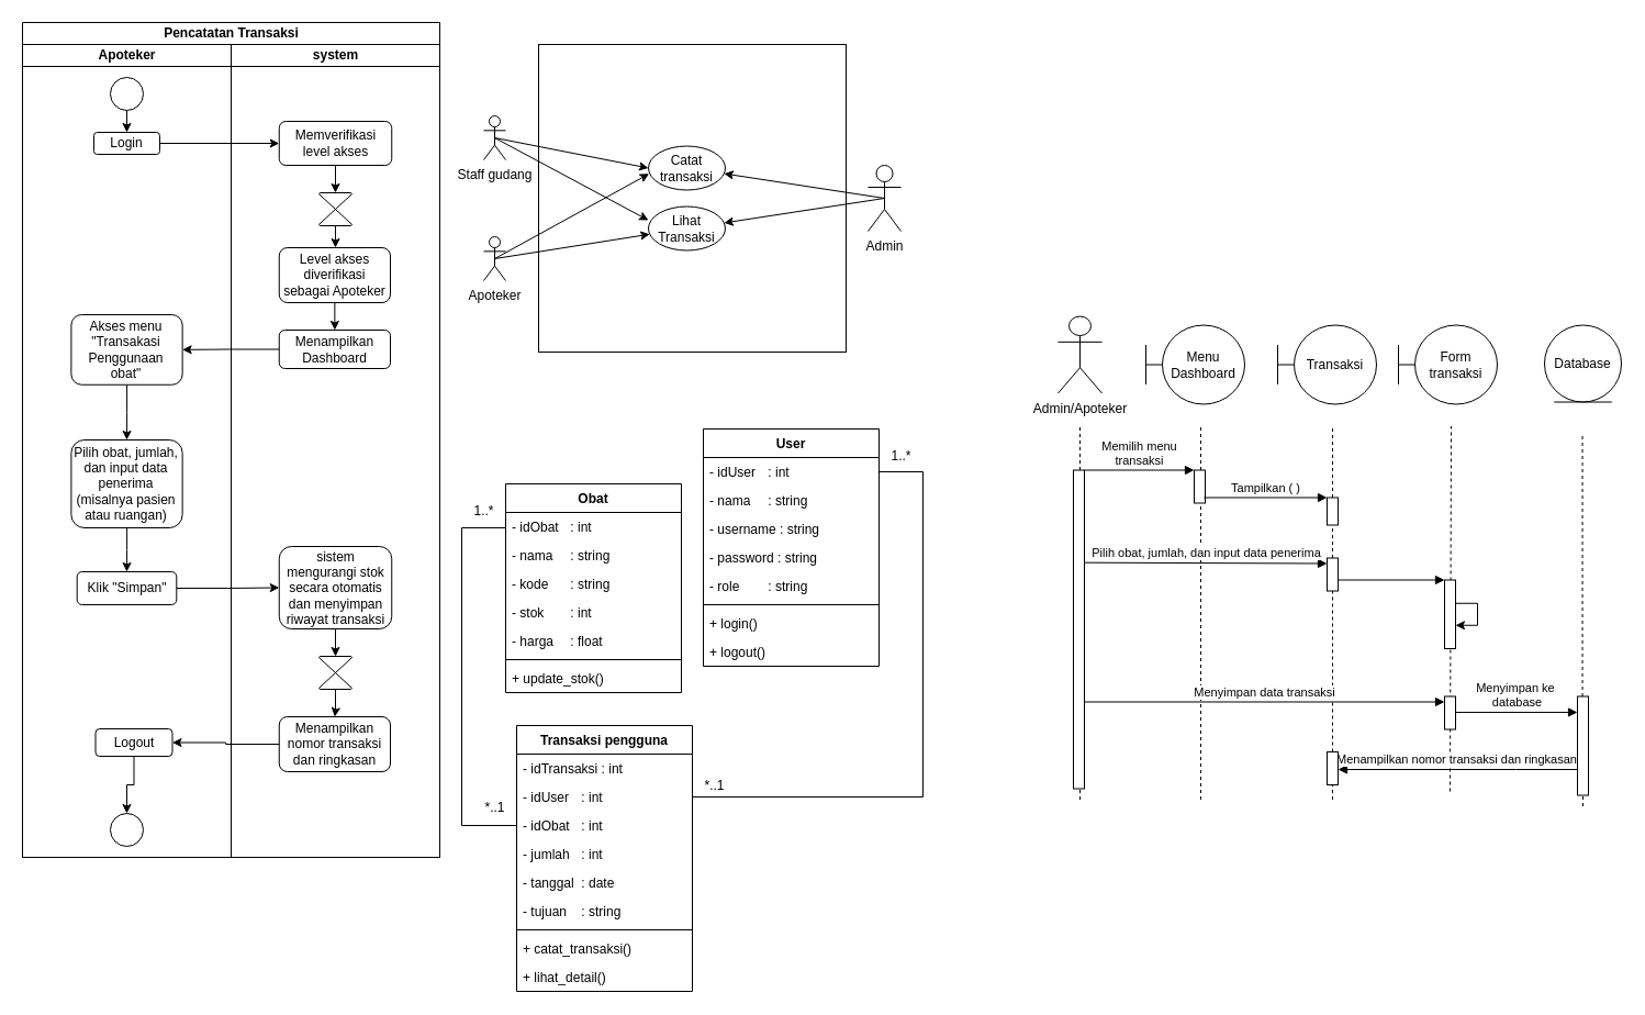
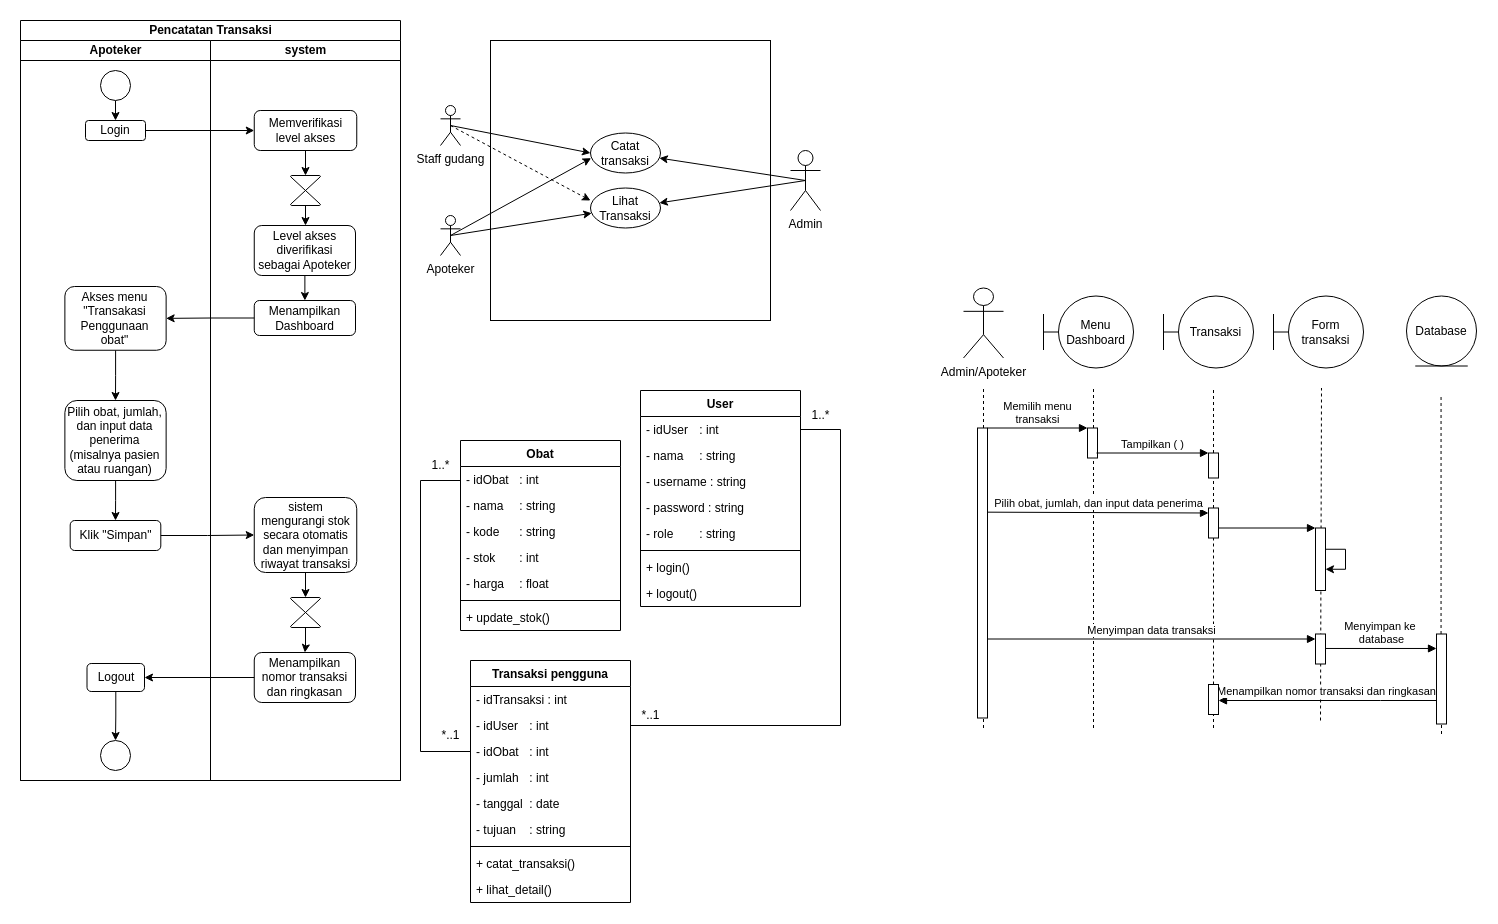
- <mxCell id="43" style="rounded=0;orthogonalLoop=1;jettySize=auto;html=1;exitX=0.5;exitY=0.5;exitDx=0;exitDy=0;exitPerimeter=0;entryX=0;entryY=0.313;entryDx=0;entryDy=0;entryPerimeter=0;" parent="1" source="37" target="41" edge="1"><mxGeometry relative="1" as="geometry" /></mxCell>
+ <mxCell id="43" style="rounded=0;orthogonalLoop=1;jettySize=auto;html=1;exitX=0.5;exitY=0.5;exitDx=0;exitDy=0;exitPerimeter=0;entryX=0;entryY=0.313;entryDx=0;entryDy=0;entryPerimeter=0;dashed=1;" parent="1" source="37" target="41" edge="1"><mxGeometry relative="1" as="geometry" /></mxCell>
- <mxCell id="14" value="Logout" style="rounded=1;whiteSpace=wrap;html=1;" parent="3" vertex="1"><mxGeometry x="66.5" y="623" width="70" height="25" as="geometry" /></mxCell>
+ <mxCell id="14" value="Logout" style="rounded=1;whiteSpace=wrap;html=1;" parent="3" vertex="1"><mxGeometry x="66.5" y="623" width="57.5" height="28" as="geometry" /></mxCell>
